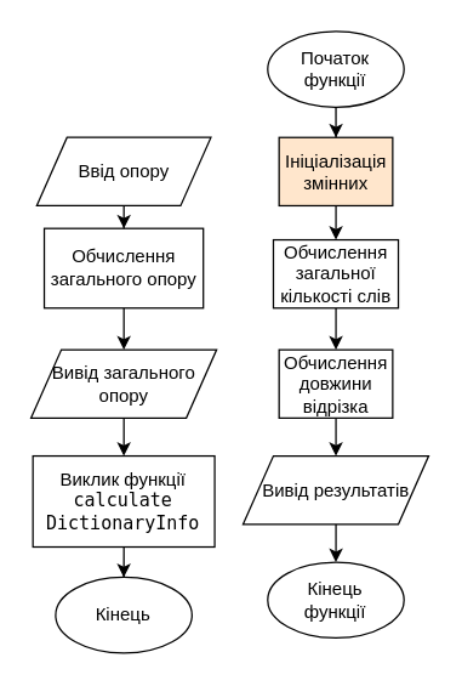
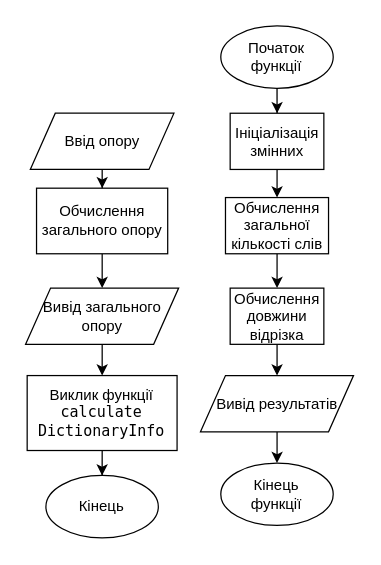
- <mxCell id="14" value="Ініціалізація змінних" style="whiteSpace=wrap;html=1;fillColor=#ffe6cc;" vertex="1" parent="1"><mxGeometry x="183.75" y="90" width="75" height="45" as="geometry" /></mxCell>
+ <mxCell id="14" value="Ініціалізація змінних" style="whiteSpace=wrap;html=1;" vertex="1" parent="1"><mxGeometry x="183.75" y="90" width="75" height="45" as="geometry" /></mxCell>
